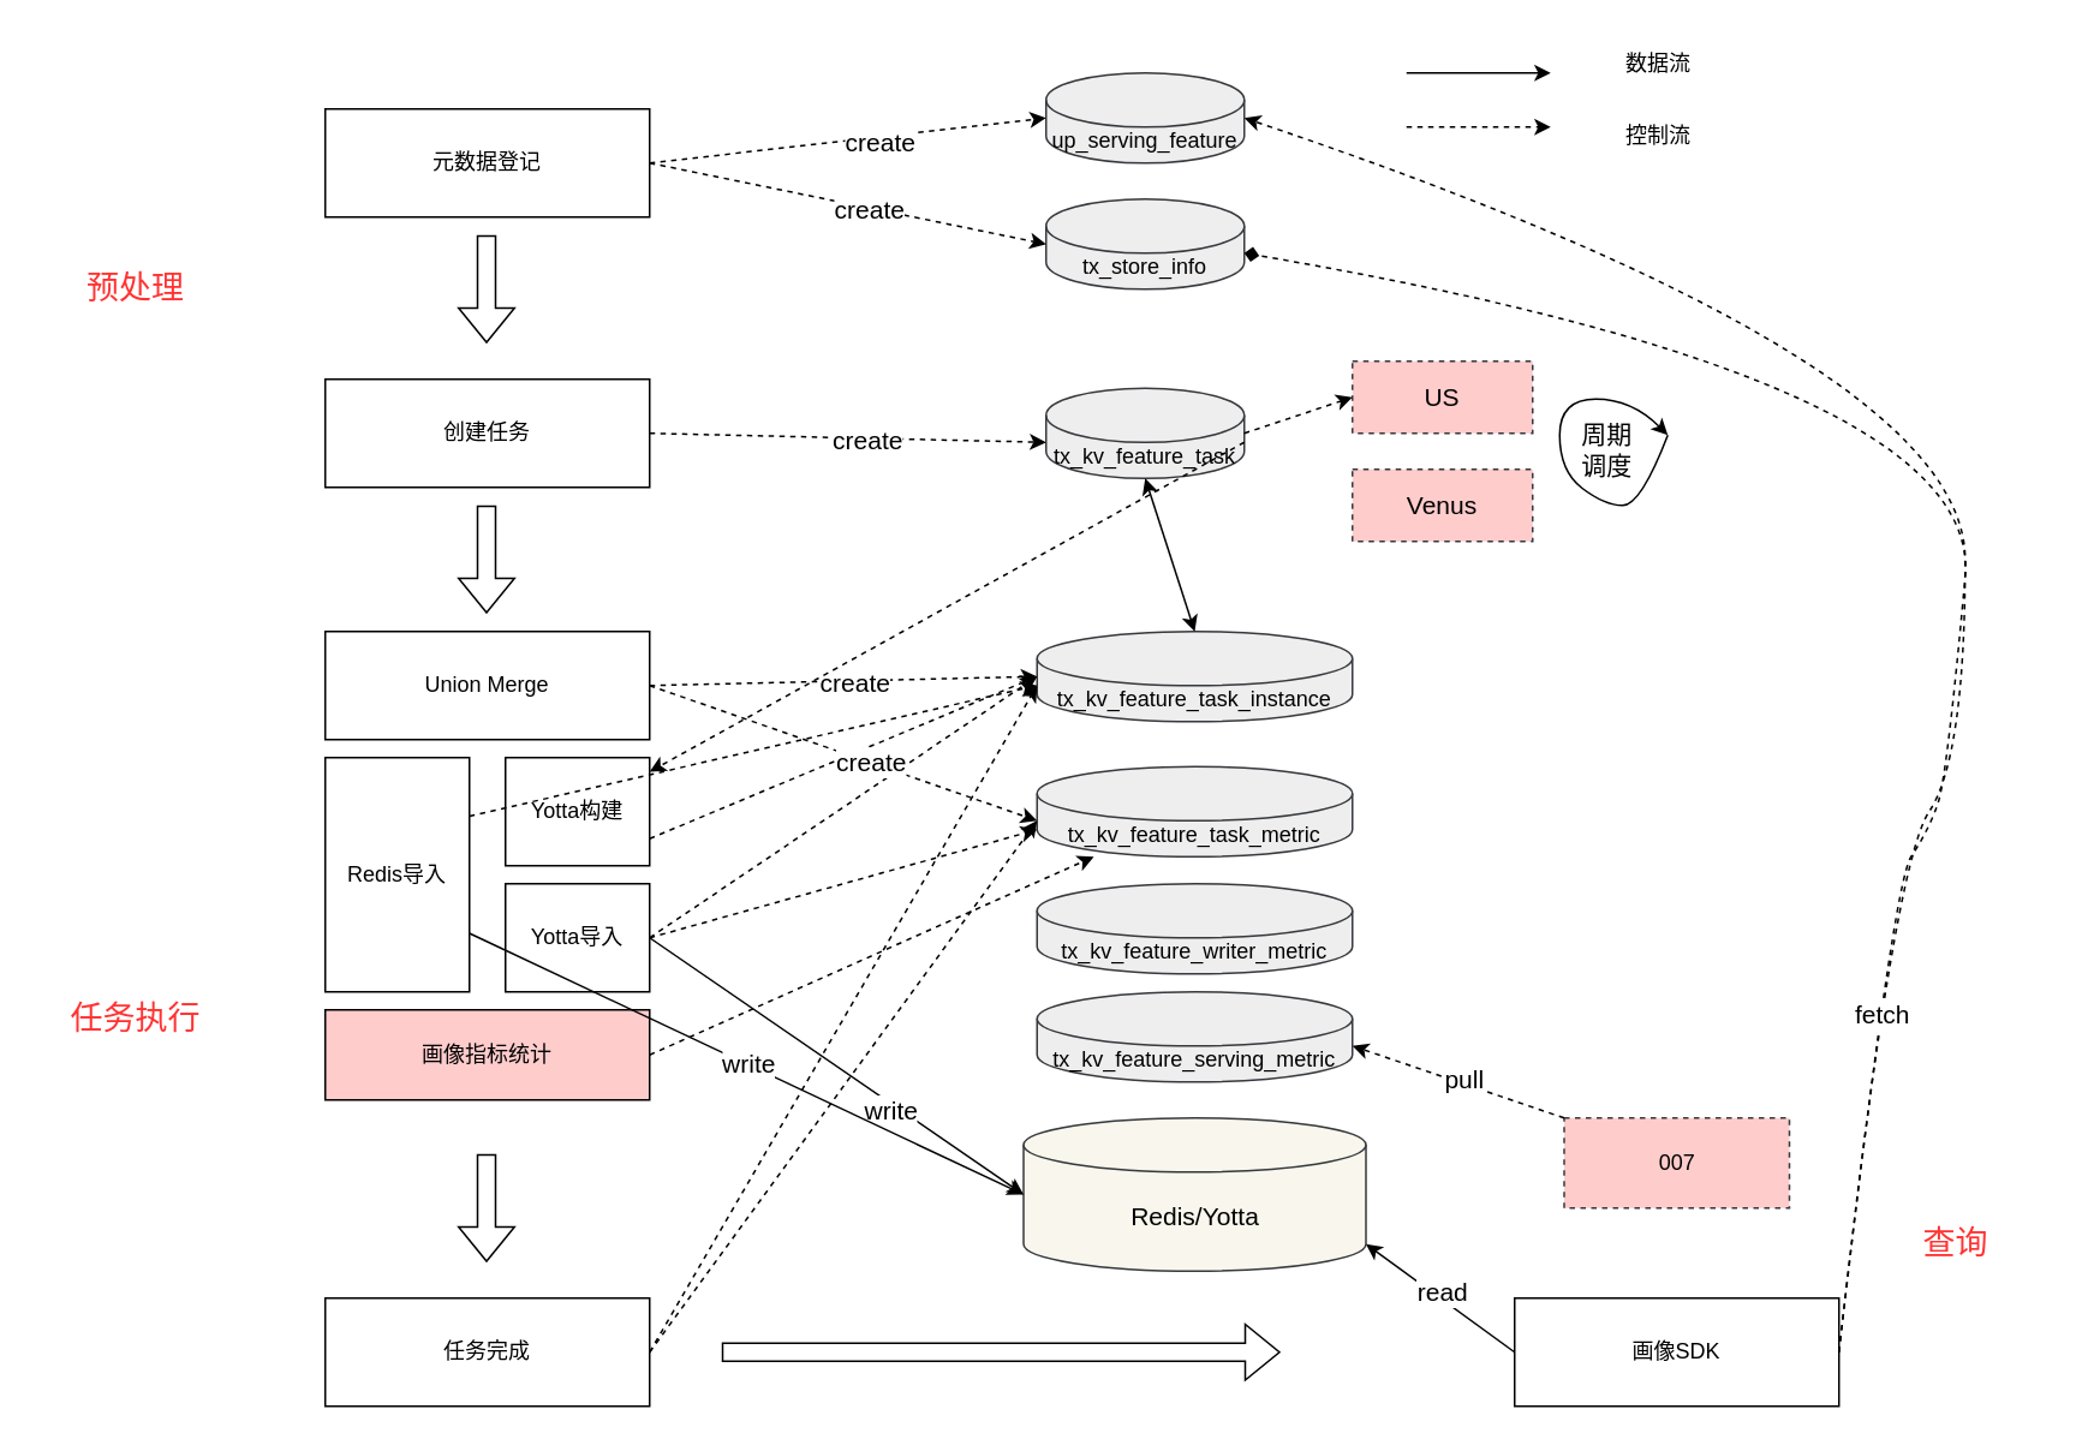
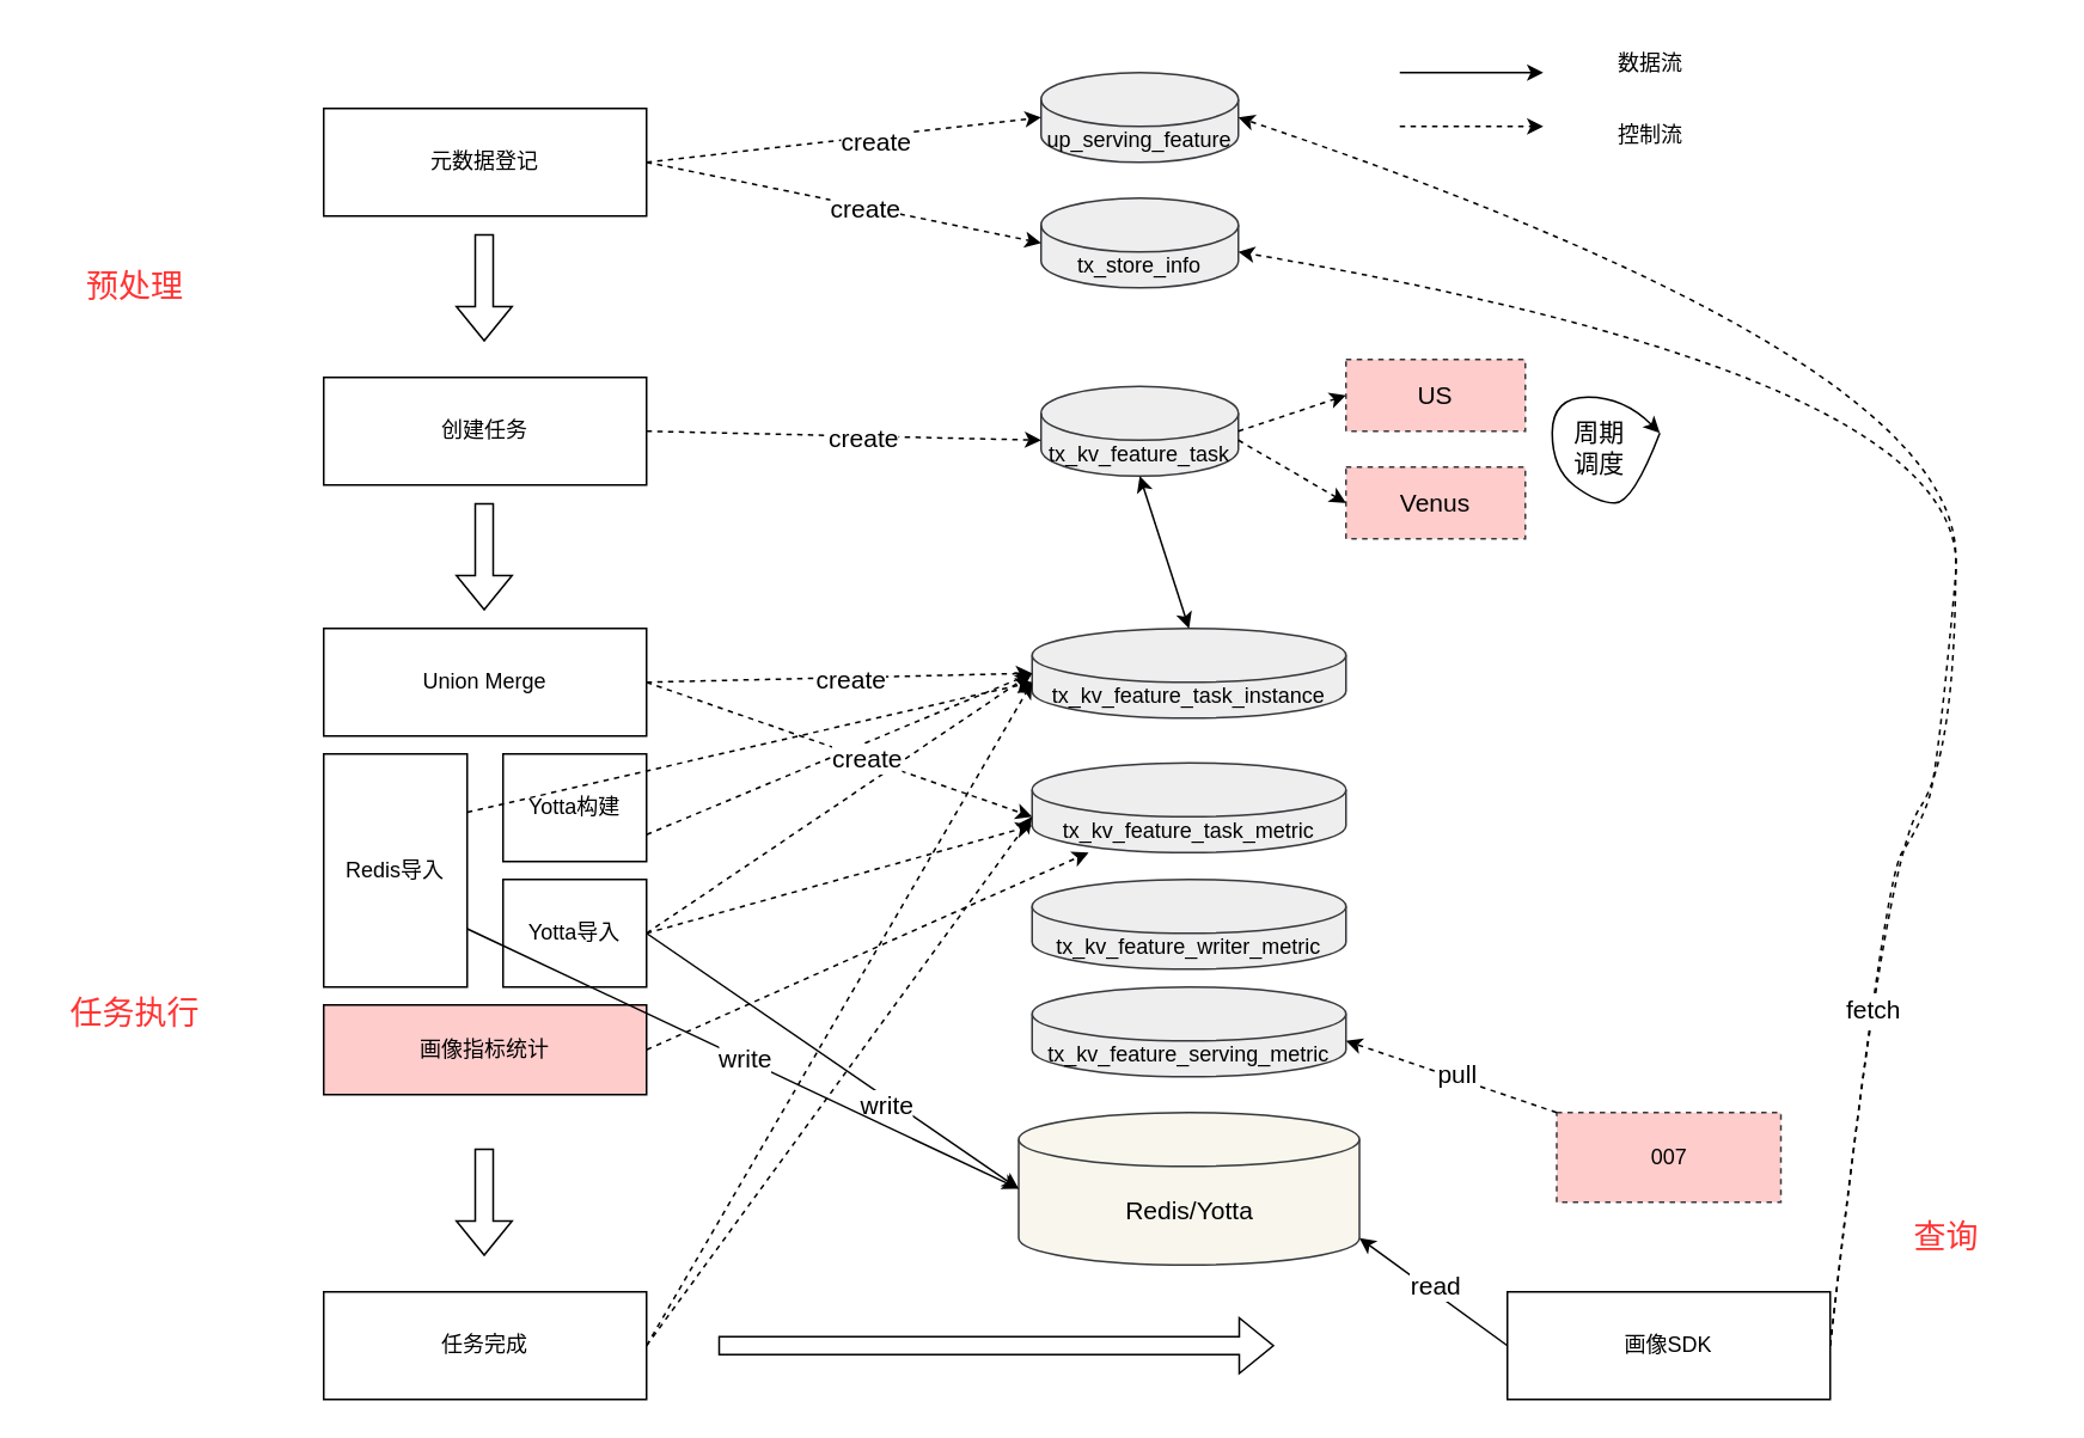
- <mxCell id="62" value="" style="curved=1;endArrow=diamond;html=1;rounded=0;fontSize=14;fontColor=#000000;exitX=1;exitY=0.5;exitDx=0;exitDy=0;entryX=1;entryY=0;entryDx=0;entryDy=30;entryPerimeter=0;dashed=1;" edge="1" parent="1" source="48" target="5"><mxGeometry width="50" height="50" relative="1" as="geometry"><mxPoint x="1000" y="760" as="sourcePoint" /><mxPoint x="684.05" y="95.65" as="targetPoint" /><Array as="points"><mxPoint x="1050" y="490" /><mxPoint x="1070" y="460" /><mxPoint x="1080" y="430" /><mxPoint x="1100" y="210" /></Array></mxGeometry></mxCell>
+ <mxCell id="62" value="" style="curved=1;endArrow=classic;html=1;rounded=0;fontSize=14;fontColor=#000000;exitX=1;exitY=0.5;exitDx=0;exitDy=0;entryX=1;entryY=0;entryDx=0;entryDy=30;entryPerimeter=0;dashed=1;" edge="1" parent="1" source="48" target="5"><mxGeometry width="50" height="50" relative="1" as="geometry"><mxPoint x="1000" y="760" as="sourcePoint" /><mxPoint x="684.05" y="95.65" as="targetPoint" /><Array as="points"><mxPoint x="1050" y="490" /><mxPoint x="1070" y="460" /><mxPoint x="1080" y="430" /><mxPoint x="1100" y="210" /></Array></mxGeometry></mxCell>
- <mxCell id="58" value="" style="endArrow=classic;html=1;rounded=0;dashed=1;exitX=1;exitY=0;exitDx=0;exitDy=30;exitPerimeter=0;" edge="1" parent="1" source="25" target="12"><mxGeometry width="50" height="50" relative="1" as="geometry"><mxPoint x="700" y="250" as="sourcePoint" /><mxPoint x="750" y="230" as="targetPoint" /></mxGeometry></mxCell>
+ <mxCell id="58" value="" style="endArrow=classic;html=1;rounded=0;dashed=1;exitX=1;exitY=0;exitDx=0;exitDy=30;entryX=0;entryY=0.5;entryDx=0;entryDy=0;exitPerimeter=0;" edge="1" parent="1" source="25" target="56"><mxGeometry width="50" height="50" relative="1" as="geometry"><mxPoint x="700" y="250" as="sourcePoint" /><mxPoint x="750" y="230" as="targetPoint" /></mxGeometry></mxCell>
